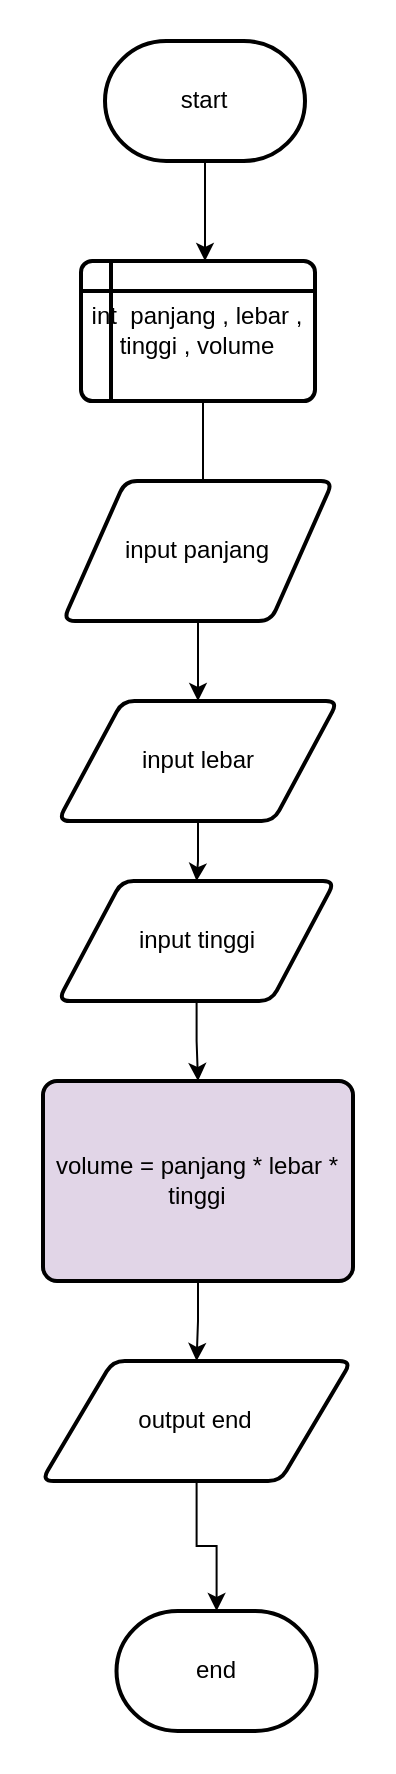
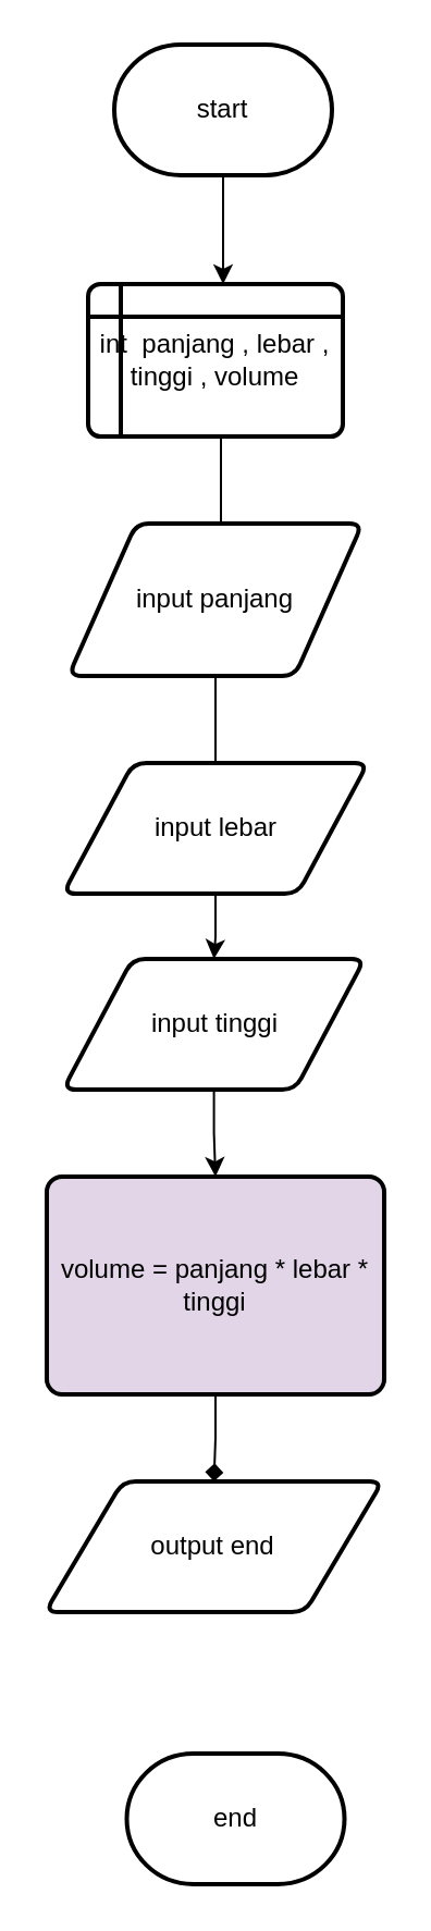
- <mxCell id="6" value="" style="edgeStyle=orthogonalEdgeStyle;rounded=0;orthogonalLoop=1;jettySize=auto;html=1;" edge="1" parent="1" source="7" target="9"><mxGeometry relative="1" as="geometry" /></mxCell>
+ <mxCell id="6" value="" style="edgeStyle=orthogonalEdgeStyle;rounded=0;orthogonalLoop=1;jettySize=auto;html=1;endArrow=none;" edge="1" parent="1" source="7" target="9"><mxGeometry relative="1" as="geometry" /></mxCell>
- <mxCell id="12" value="" style="edgeStyle=orthogonalEdgeStyle;rounded=0;orthogonalLoop=1;jettySize=auto;html=1;" edge="1" parent="1" source="13" target="15"><mxGeometry relative="1" as="geometry" /></mxCell>
+ <mxCell id="12" value="" style="edgeStyle=orthogonalEdgeStyle;rounded=0;orthogonalLoop=1;jettySize=auto;html=1;endArrow=diamond;" edge="1" parent="1" source="13" target="15"><mxGeometry relative="1" as="geometry" /></mxCell>
- <mxCell id="14" value="" style="edgeStyle=orthogonalEdgeStyle;rounded=0;orthogonalLoop=1;jettySize=auto;html=1;" edge="1" parent="1" source="15" target="16"><mxGeometry relative="1" as="geometry" /></mxCell>
